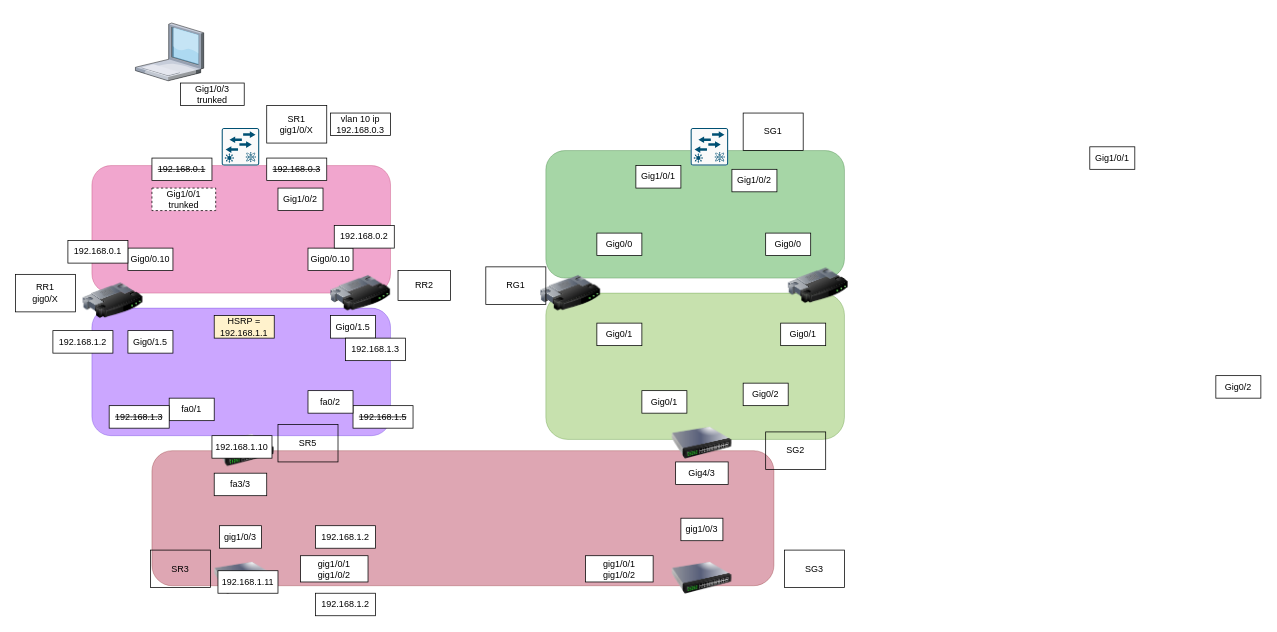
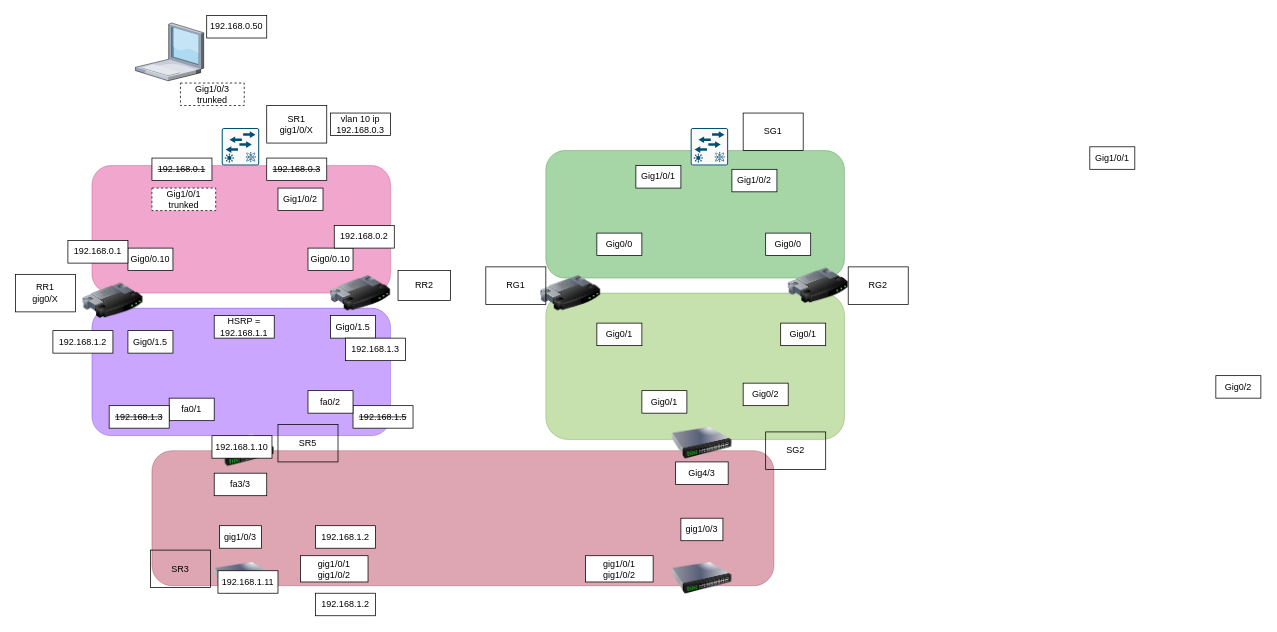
+ <mxCell id="67" value="192.168.0.50" style="rounded=0;whiteSpace=wrap;html=1;" vertex="1" parent="1"><mxGeometry x="275" y="20" width="80" height="30" as="geometry" /></mxCell>
- <mxCell id="11" value="Gig1/0/3&lt;div&gt;trunked&lt;/div&gt;" style="rounded=0;whiteSpace=wrap;html=1;" parent="1" vertex="1"><mxGeometry x="240" y="110" width="85" height="30" as="geometry" /></mxCell>
+ <mxCell id="11" value="Gig1/0/3&lt;div&gt;trunked&lt;/div&gt;" style="rounded=0;whiteSpace=wrap;html=1;dashed=1;" parent="1" vertex="1"><mxGeometry x="240" y="110" width="85" height="30" as="geometry" /></mxCell>
+ <mxCell id="49" value="RG2" style="rounded=0;whiteSpace=wrap;html=1;fillColor=none;" parent="1" vertex="1"><mxGeometry x="1130" y="355" width="80" height="50" as="geometry" /></mxCell>
- <mxCell id="37" value="HSRP = 192.168.1.1" style="rounded=0;whiteSpace=wrap;html=1;fillColor=#fff2cc;" parent="1" vertex="1"><mxGeometry x="285" y="420" width="80" height="30" as="geometry" /></mxCell>
+ <mxCell id="37" value="HSRP = 192.168.1.1" style="rounded=0;whiteSpace=wrap;html=1;" parent="1" vertex="1"><mxGeometry x="285" y="420" width="80" height="30" as="geometry" /></mxCell>
- <mxCell id="45" value="SG3" style="rounded=0;whiteSpace=wrap;html=1;fillColor=none;" parent="1" vertex="1"><mxGeometry x="1045" y="732.5" width="80" height="50" as="geometry" /></mxCell>
